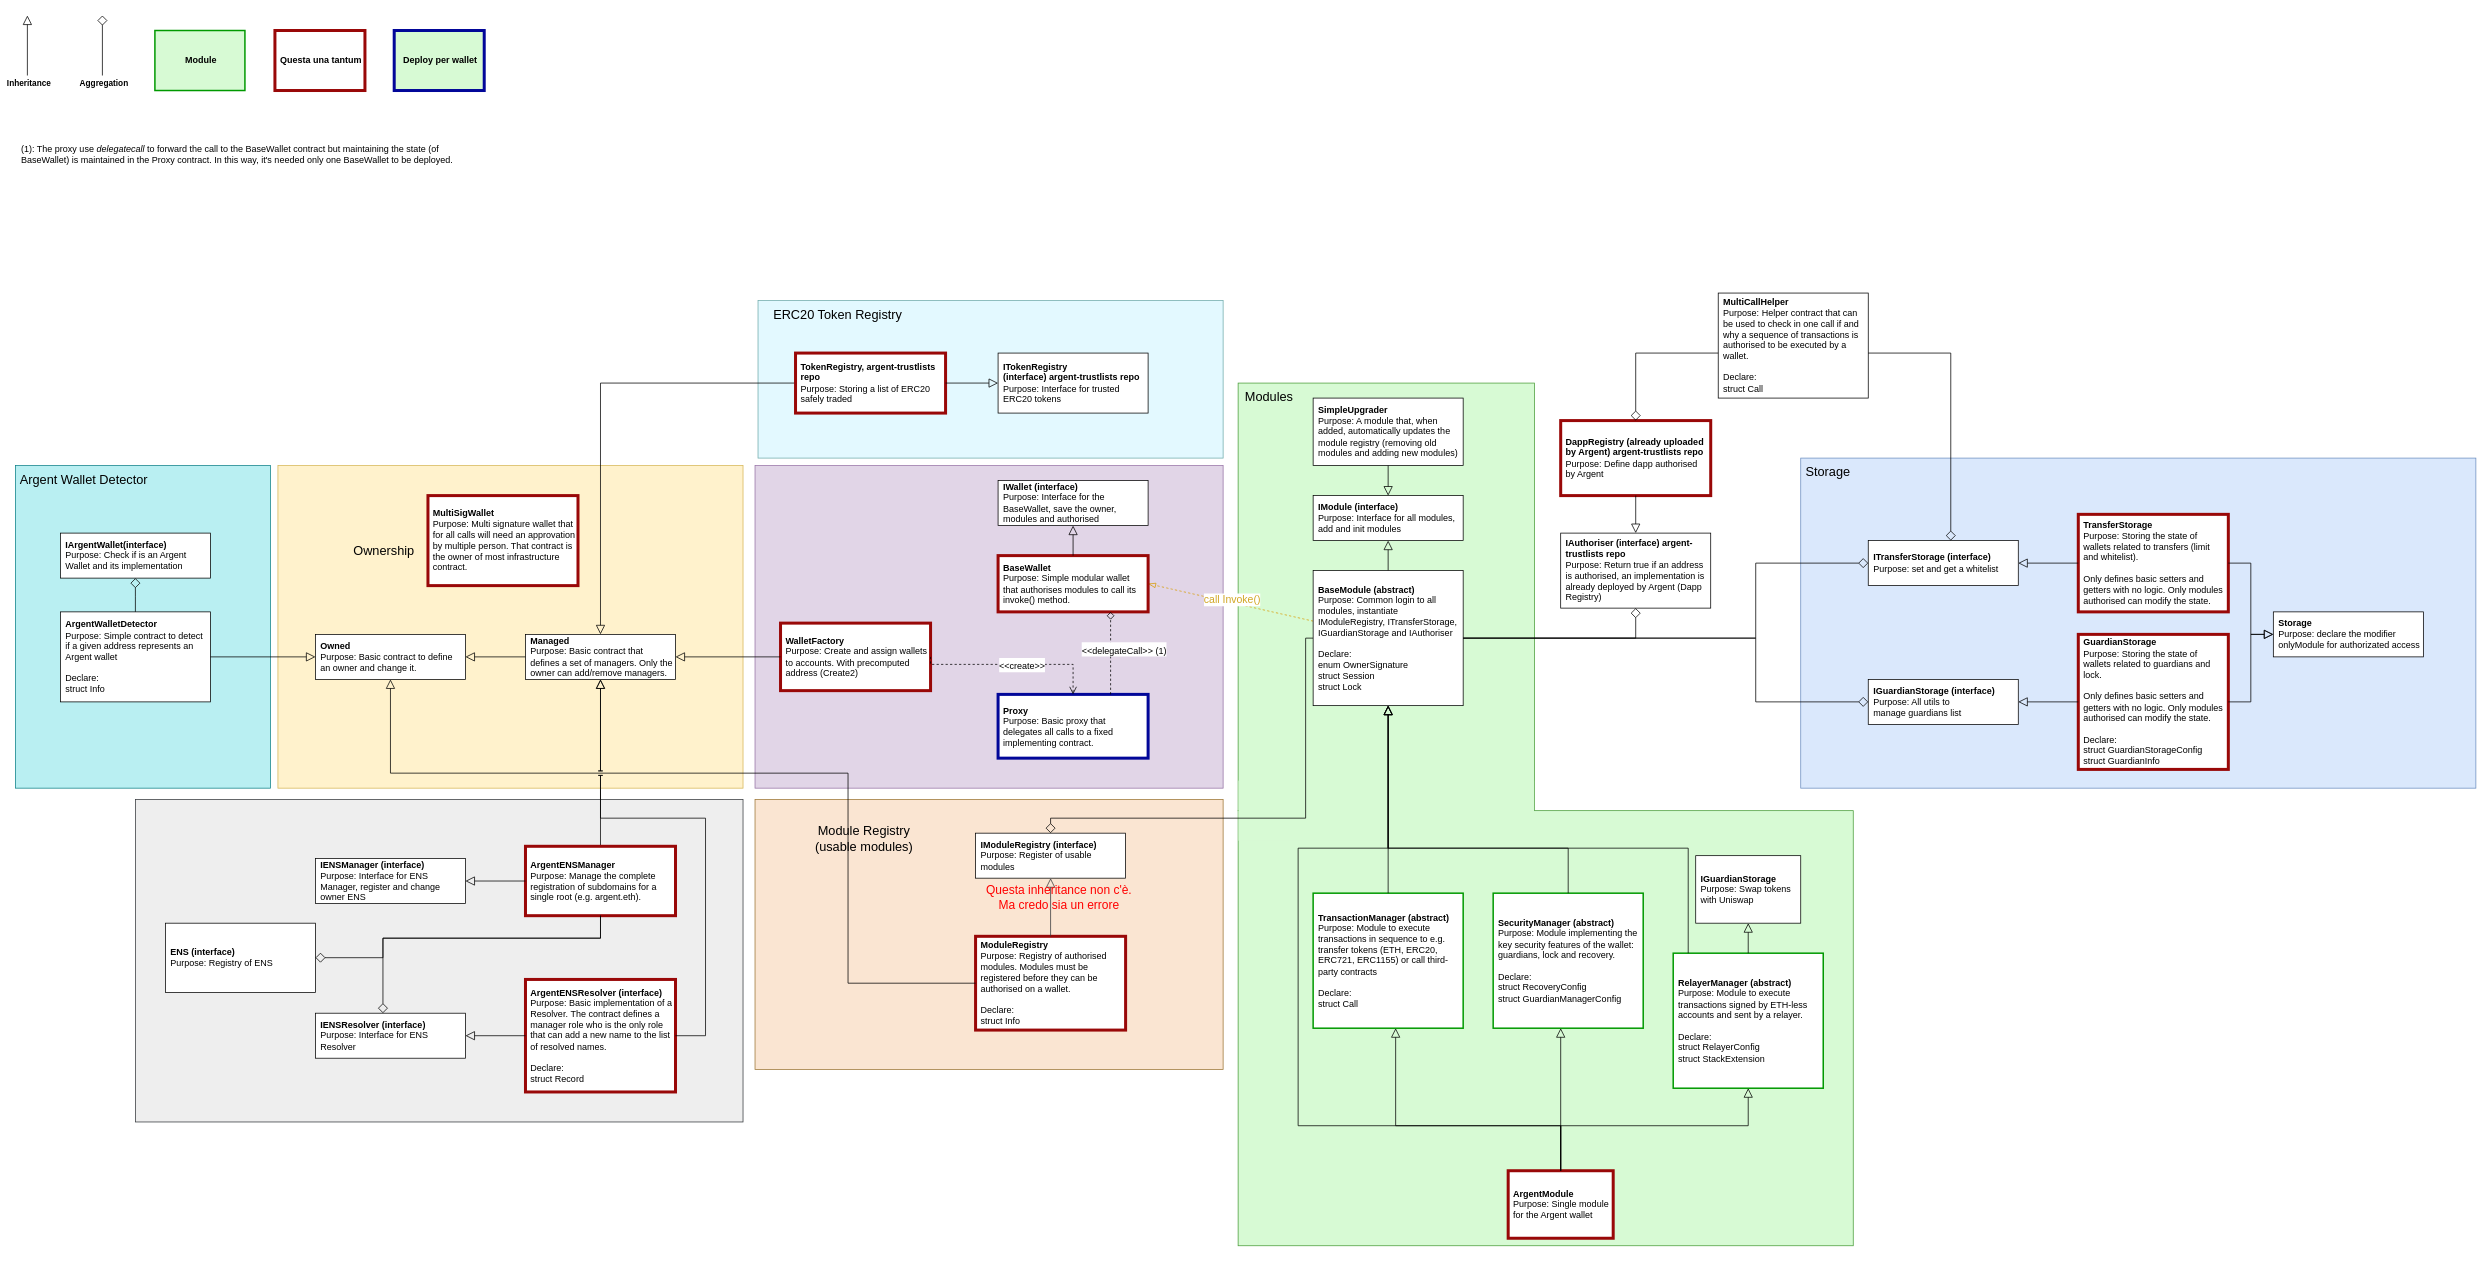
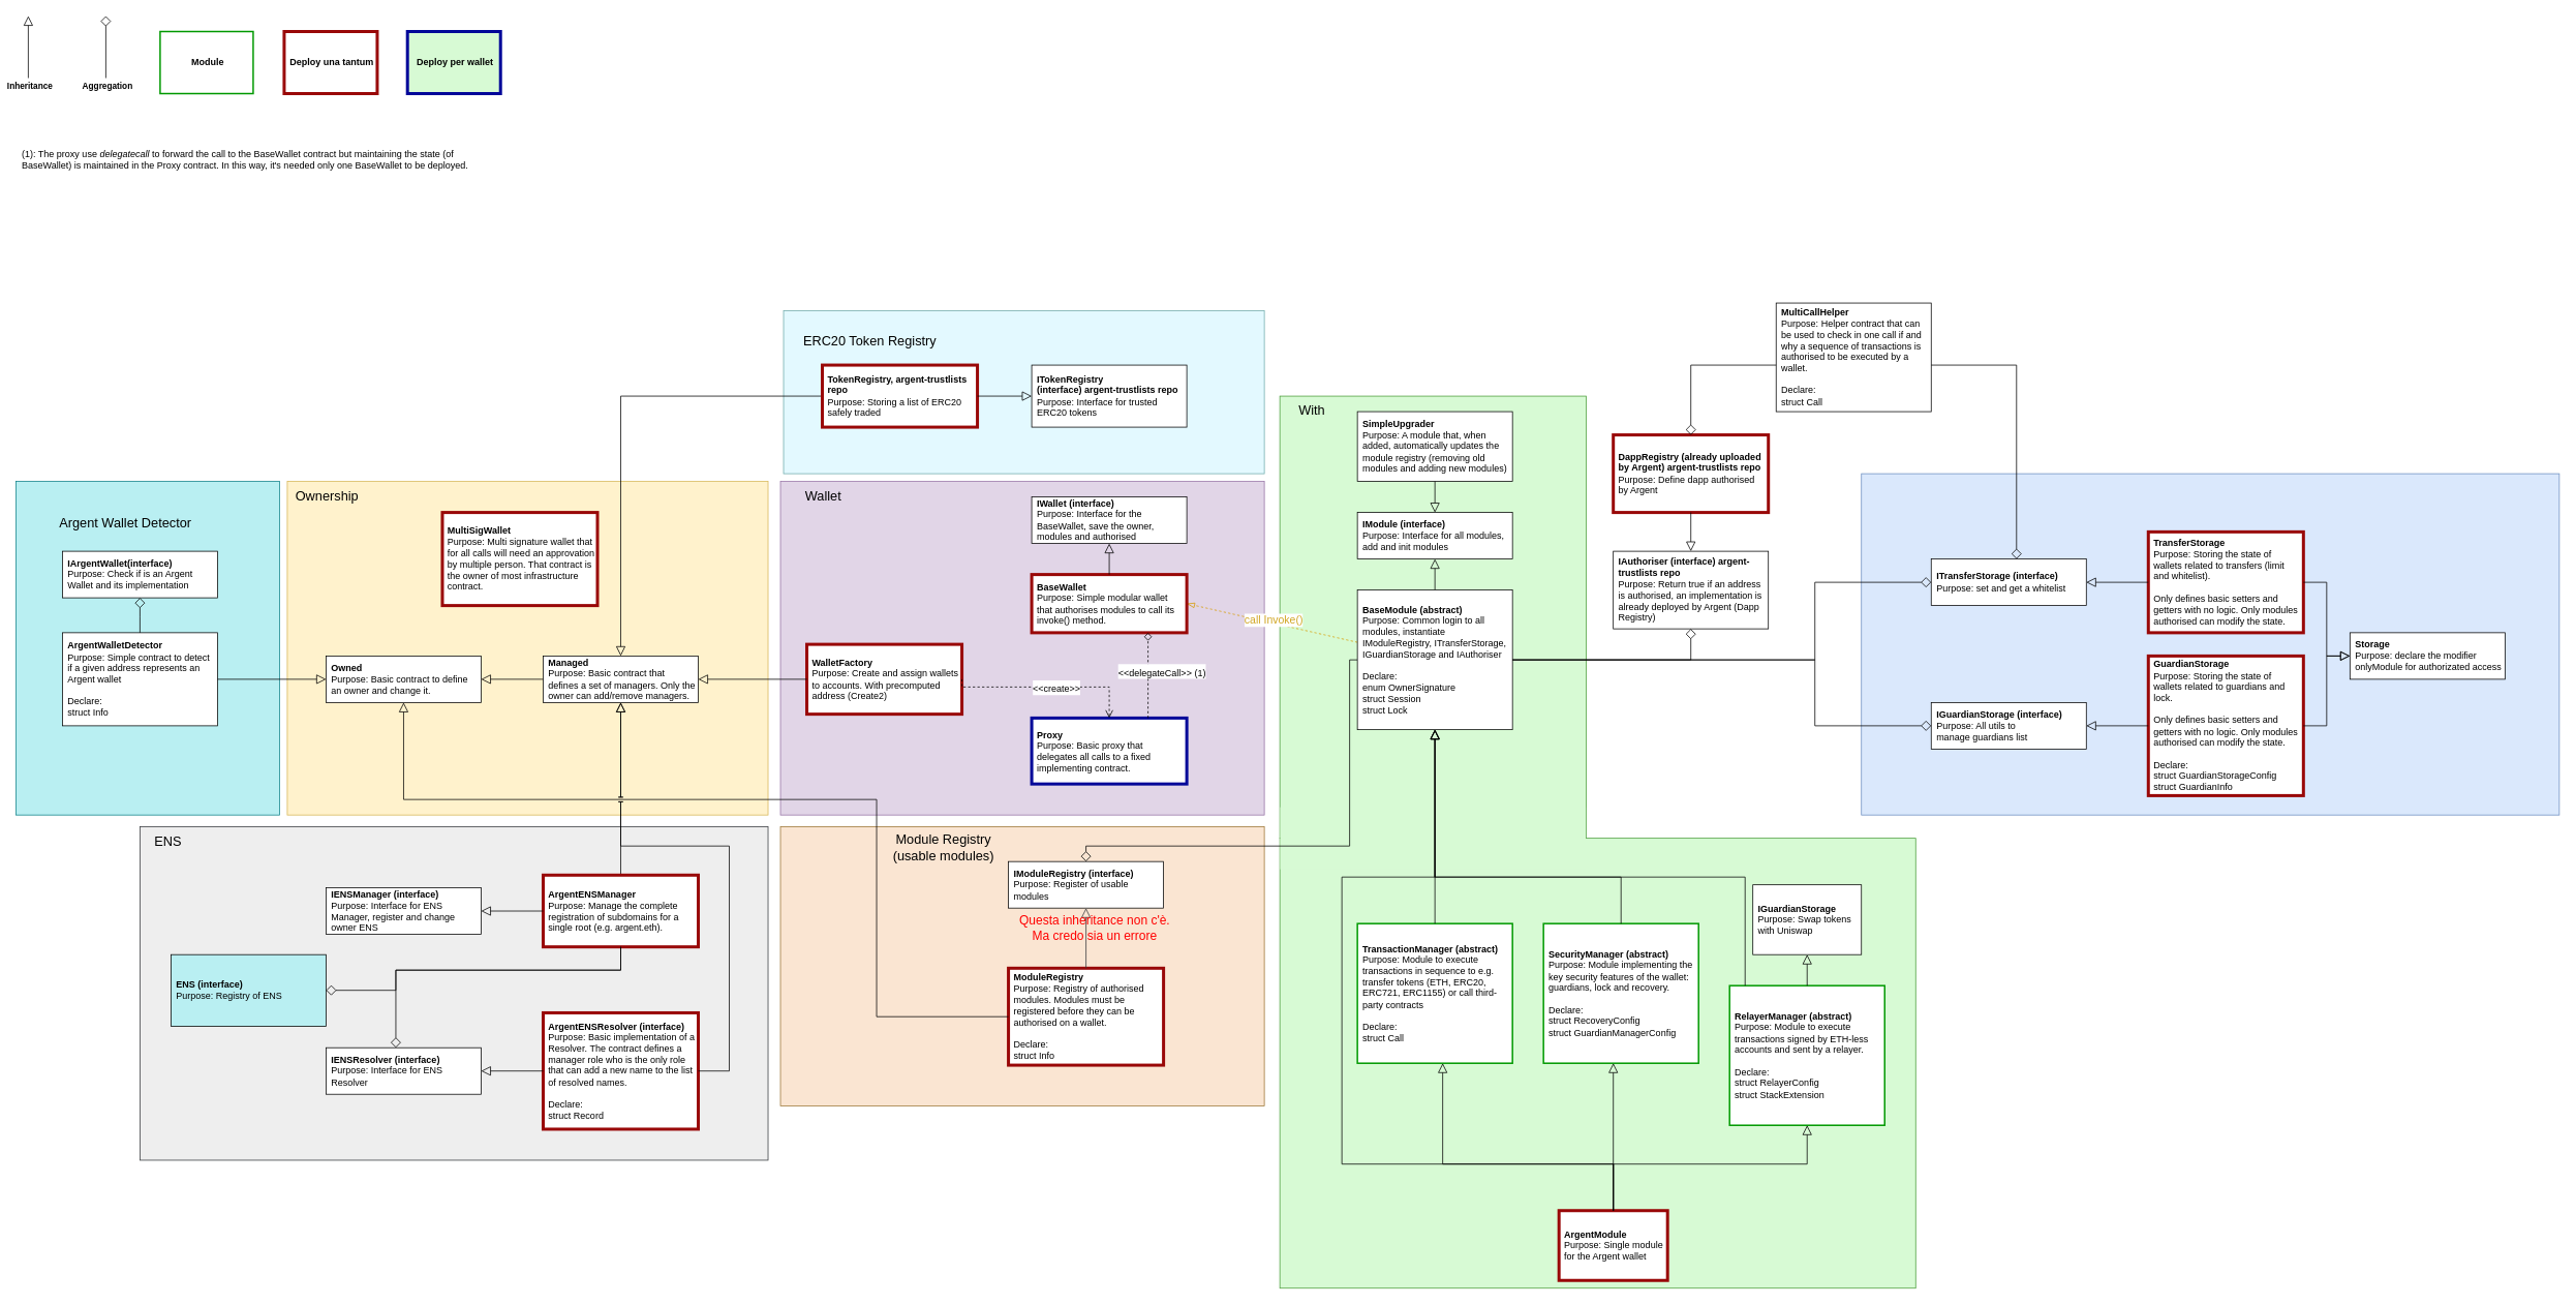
- <mxCell id="42" value="Module" style="rounded=0;whiteSpace=wrap;html=1;align=center;strokeColor=#009900;strokeWidth=2;fontStyle=1;spacingLeft=5;spacingRight=2;fillColor=#d7fad4;" vertex="1" parent="1"><mxGeometry x="206" y="40" width="120" height="80" as="geometry" /></mxCell>
+ <mxCell id="42" value="Module" style="rounded=0;whiteSpace=wrap;html=1;align=center;strokeColor=#009900;strokeWidth=2;fontStyle=1;spacingLeft=5;spacingRight=2;" vertex="1" parent="1"><mxGeometry x="206" y="40" width="120" height="80" as="geometry" /></mxCell>
- <mxCell id="95" value="Questa una tantum" style="rounded=0;whiteSpace=wrap;html=1;align=center;strokeColor=#990808;strokeWidth=4;fontStyle=1;spacingLeft=5;spacingRight=2;" vertex="1" parent="1"><mxGeometry x="366" y="40" width="120" height="80" as="geometry" /></mxCell>
+ <mxCell id="95" value="Deploy una tantum" style="rounded=0;whiteSpace=wrap;html=1;align=center;strokeColor=#990808;strokeWidth=4;fontStyle=1;spacingLeft=5;spacingRight=2;" vertex="1" parent="1"><mxGeometry x="366" y="40" width="120" height="80" as="geometry" /></mxCell>
- <mxCell id="100" value="ERC20 Token Registry" style="text;html=1;strokeColor=none;fillColor=none;align=center;verticalAlign=middle;whiteSpace=wrap;rounded=0;fontSize=17;spacingLeft=5;spacingRight=2;spacingTop=2;spacingBottom=2;" vertex="1" parent="1"><mxGeometry x="1010" y="400" width="210" height="40" as="geometry" /></mxCell>
+ <mxCell id="100" value="ERC20 Token Registry" style="text;html=1;strokeColor=none;fillColor=none;align=center;verticalAlign=middle;whiteSpace=wrap;rounded=0;fontSize=17;spacingLeft=5;spacingRight=2;spacingTop=2;spacingBottom=2;" vertex="1" parent="1"><mxGeometry x="1015" y="420" width="210" height="40" as="geometry" /></mxCell>
- <mxCell id="10" value="Modules" style="text;html=1;strokeColor=none;fillColor=none;align=center;verticalAlign=middle;whiteSpace=wrap;rounded=0;fontSize=17;spacingLeft=5;spacingRight=2;spacingTop=2;spacingBottom=2;" vertex="1" parent="6"><mxGeometry width="80" height="40" as="geometry" /></mxCell>
+ <mxCell id="10" value="With" style="text;html=1;strokeColor=none;fillColor=none;align=center;verticalAlign=middle;whiteSpace=wrap;rounded=0;fontSize=17;spacingLeft=5;spacingRight=2;spacingTop=2;spacingBottom=2;" vertex="1" parent="6"><mxGeometry width="80" height="40" as="geometry" /></mxCell>
- <mxCell id="27" value="Storage" style="text;html=1;strokeColor=none;fillColor=none;align=center;verticalAlign=middle;whiteSpace=wrap;rounded=0;fontSize=17;spacingLeft=5;spacingRight=2;spacingTop=2;spacingBottom=2;" vertex="1" parent="1"><mxGeometry x="2400" y="610" width="70" height="40" as="geometry" /></mxCell>
- <mxCell id="82" value="Argent Wallet Detector" style="text;html=1;strokeColor=none;fillColor=none;align=center;verticalAlign=middle;whiteSpace=wrap;rounded=0;fontSize=17;spacingLeft=5;spacingRight=2;spacingTop=2;spacingBottom=2;" vertex="1" parent="1"><mxGeometry x="20" y="620" width="180" height="40" as="geometry" /></mxCell>
+ <mxCell id="82" value="Argent Wallet Detector" style="text;html=1;strokeColor=none;fillColor=none;align=center;verticalAlign=middle;whiteSpace=wrap;rounded=0;fontSize=17;spacingLeft=5;spacingRight=2;spacingTop=2;spacingBottom=2;" vertex="1" parent="1"><mxGeometry x="70" y="655" width="180" height="40" as="geometry" /></mxCell>
+ <mxCell id="75" value="Wallet" style="text;html=1;strokeColor=none;fillColor=none;align=center;verticalAlign=middle;whiteSpace=wrap;rounded=0;fontSize=17;spacingLeft=5;spacingRight=2;spacingTop=2;spacingBottom=2;" vertex="1" parent="1"><mxGeometry x="1010" y="620" width="100" height="40" as="geometry" /></mxCell>
- <mxCell id="81" value="Ownership" style="text;html=1;strokeColor=none;fillColor=none;align=center;verticalAlign=middle;whiteSpace=wrap;rounded=0;fontSize=17;spacingLeft=5;spacingRight=2;spacingTop=2;spacingBottom=2;" vertex="1" parent="1"><mxGeometry x="460" y="715" width="100" height="40" as="geometry" /></mxCell>
+ <mxCell id="81" value="Ownership" style="text;html=1;strokeColor=none;fillColor=none;align=center;verticalAlign=middle;whiteSpace=wrap;rounded=0;fontSize=17;spacingLeft=5;spacingRight=2;spacingTop=2;spacingBottom=2;" vertex="1" parent="1"><mxGeometry x="370" y="620" width="100" height="40" as="geometry" /></mxCell>
+ <mxCell id="94" value="ENS" style="text;html=1;strokeColor=none;fillColor=none;align=center;verticalAlign=middle;whiteSpace=wrap;rounded=0;fontSize=17;spacingLeft=5;spacingRight=2;spacingTop=2;spacingBottom=2;" vertex="1" parent="1"><mxGeometry x="180" y="1065" width="70" height="40" as="geometry" /></mxCell>
- <mxCell id="73" value="Module Registry (usable modules)" style="text;html=1;strokeColor=none;fillColor=none;align=center;verticalAlign=middle;whiteSpace=wrap;rounded=0;fontSize=17;spacingLeft=5;spacingRight=2;spacingTop=2;spacingBottom=2;" vertex="1" parent="1"><mxGeometry x="1075" y="1090" width="150" height="55" as="geometry" /></mxCell>
+ <mxCell id="73" value="Module Registry (usable modules)" style="text;html=1;strokeColor=none;fillColor=none;align=center;verticalAlign=middle;whiteSpace=wrap;rounded=0;fontSize=17;spacingLeft=5;spacingRight=2;spacingTop=2;spacingBottom=2;" vertex="1" parent="1"><mxGeometry x="1140" y="1065" width="150" height="55" as="geometry" /></mxCell>
- <mxCell id="92" value="&lt;b&gt;ENS (interface)&lt;br&gt;&lt;/b&gt;Purpose: Registry of ENS" style="rounded=0;whiteSpace=wrap;html=1;align=left;spacingLeft=5;spacingRight=2;spacingTop=2;spacingBottom=2;" vertex="1" parent="1"><mxGeometry x="220" y="1230" width="200" height="92.5" as="geometry" /></mxCell>
+ <mxCell id="92" value="&lt;b&gt;ENS (interface)&lt;br&gt;&lt;/b&gt;Purpose: Registry of ENS" style="rounded=0;whiteSpace=wrap;html=1;align=left;spacingLeft=5;spacingRight=2;spacingTop=2;spacingBottom=2;fillColor=#b9eff2;" vertex="1" parent="1"><mxGeometry x="220" y="1230" width="200" height="92.5" as="geometry" /></mxCell>
